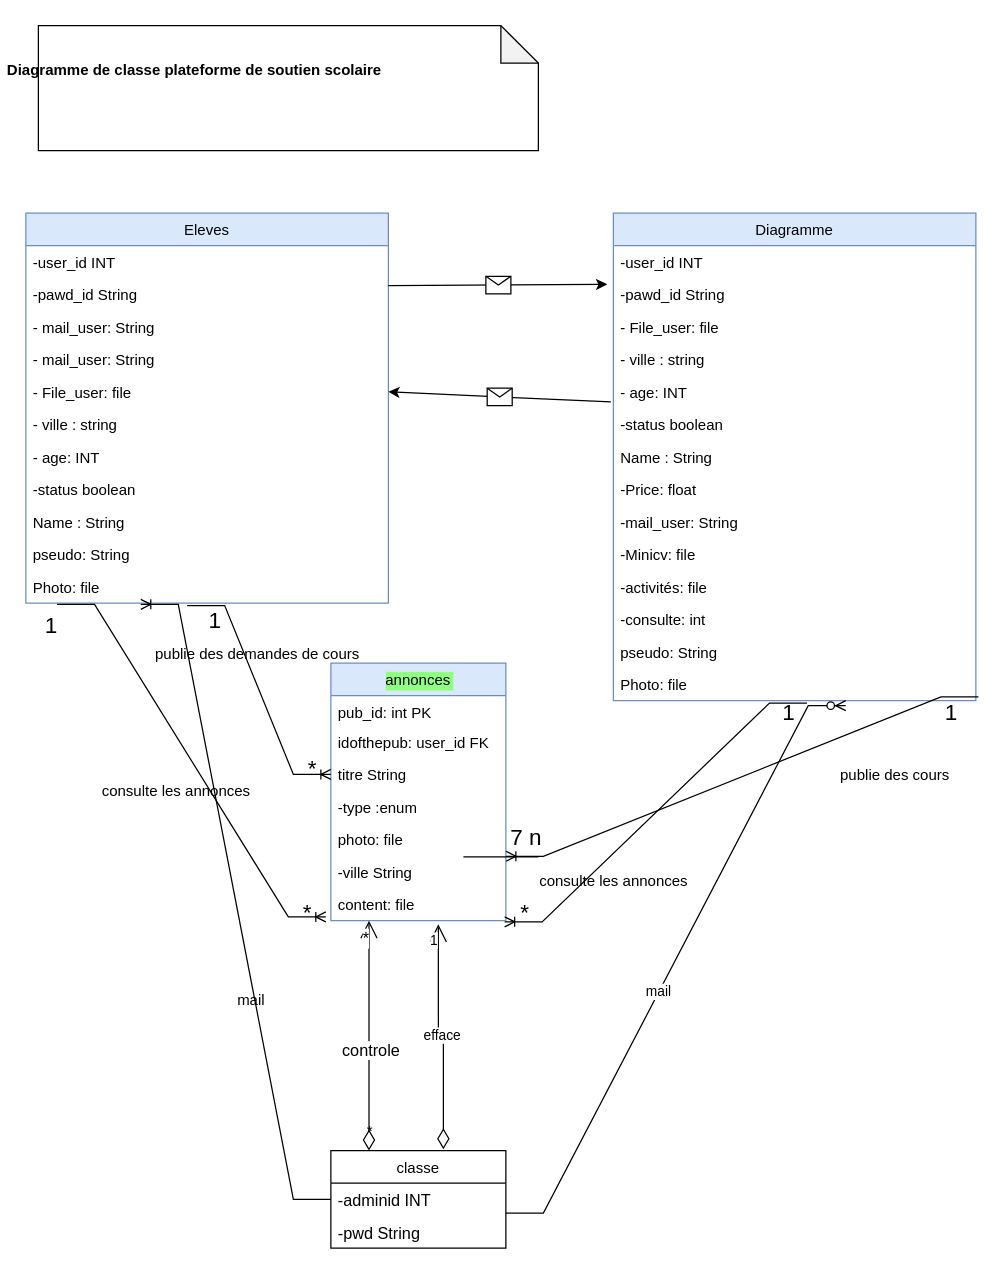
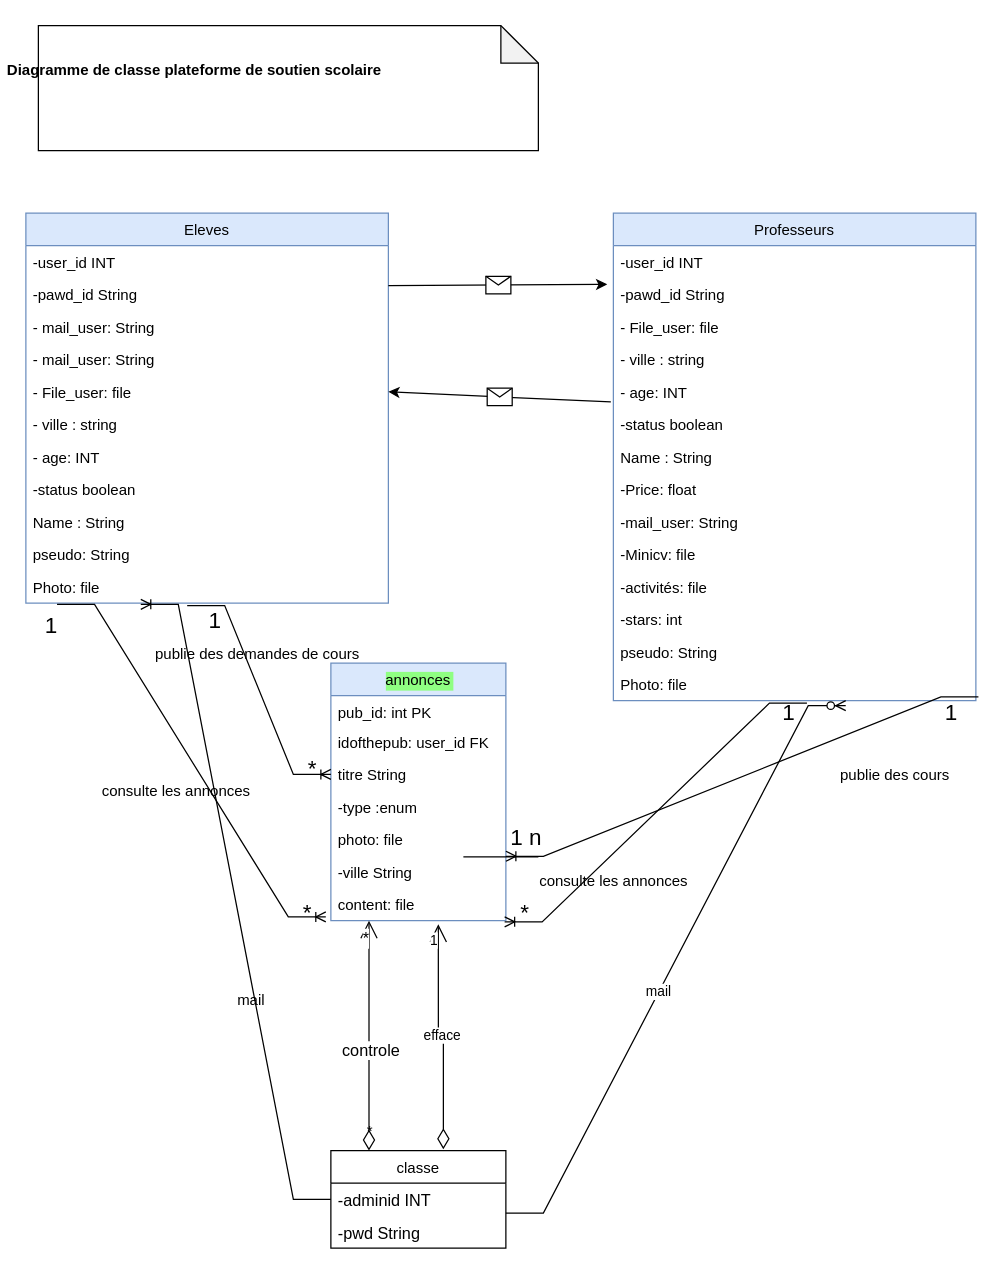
- <mxCell id="22" value="Diagramme" style="swimlane;fontStyle=0;childLayout=stackLayout;horizontal=1;startSize=26;fillColor=#dae8fc;horizontalStack=0;resizeParent=1;resizeParentMax=0;resizeLast=0;collapsible=1;marginBottom=0;strokeColor=#6c8ebf;" parent="1" vertex="1"><mxGeometry x="490" y="170" width="290" height="390" as="geometry" /></mxCell>
+ <mxCell id="22" value="Professeurs" style="swimlane;fontStyle=0;childLayout=stackLayout;horizontal=1;startSize=26;fillColor=#dae8fc;horizontalStack=0;resizeParent=1;resizeParentMax=0;resizeLast=0;collapsible=1;marginBottom=0;strokeColor=#6c8ebf;" parent="1" vertex="1"><mxGeometry x="490" y="170" width="290" height="390" as="geometry" /></mxCell>
- <mxCell id="34" value="-consulte: int&#10;" style="text;strokeColor=none;fillColor=none;align=left;verticalAlign=top;spacingLeft=4;spacingRight=4;overflow=hidden;rotatable=0;points=[[0,0.5],[1,0.5]];portConstraint=eastwest;" parent="22" vertex="1"><mxGeometry y="312" width="290" height="26" as="geometry" /></mxCell>
+ <mxCell id="34" value="-stars: int&#10;" style="text;strokeColor=none;fillColor=none;align=left;verticalAlign=top;spacingLeft=4;spacingRight=4;overflow=hidden;rotatable=0;points=[[0,0.5],[1,0.5]];portConstraint=eastwest;" parent="22" vertex="1"><mxGeometry y="312" width="290" height="26" as="geometry" /></mxCell>
- <mxCell id="53" value="7 n" style="text;html=1;align=center;verticalAlign=middle;resizable=0;points=[];autosize=1;strokeColor=none;fillColor=none;fontSize=18;" parent="1" vertex="1"><mxGeometry x="395" y="650" width="50" height="40" as="geometry" /></mxCell>
+ <mxCell id="53" value="1 n" style="text;html=1;align=center;verticalAlign=middle;resizable=0;points=[];autosize=1;strokeColor=none;fillColor=none;fontSize=18;" parent="1" vertex="1"><mxGeometry x="395" y="650" width="50" height="40" as="geometry" /></mxCell>
